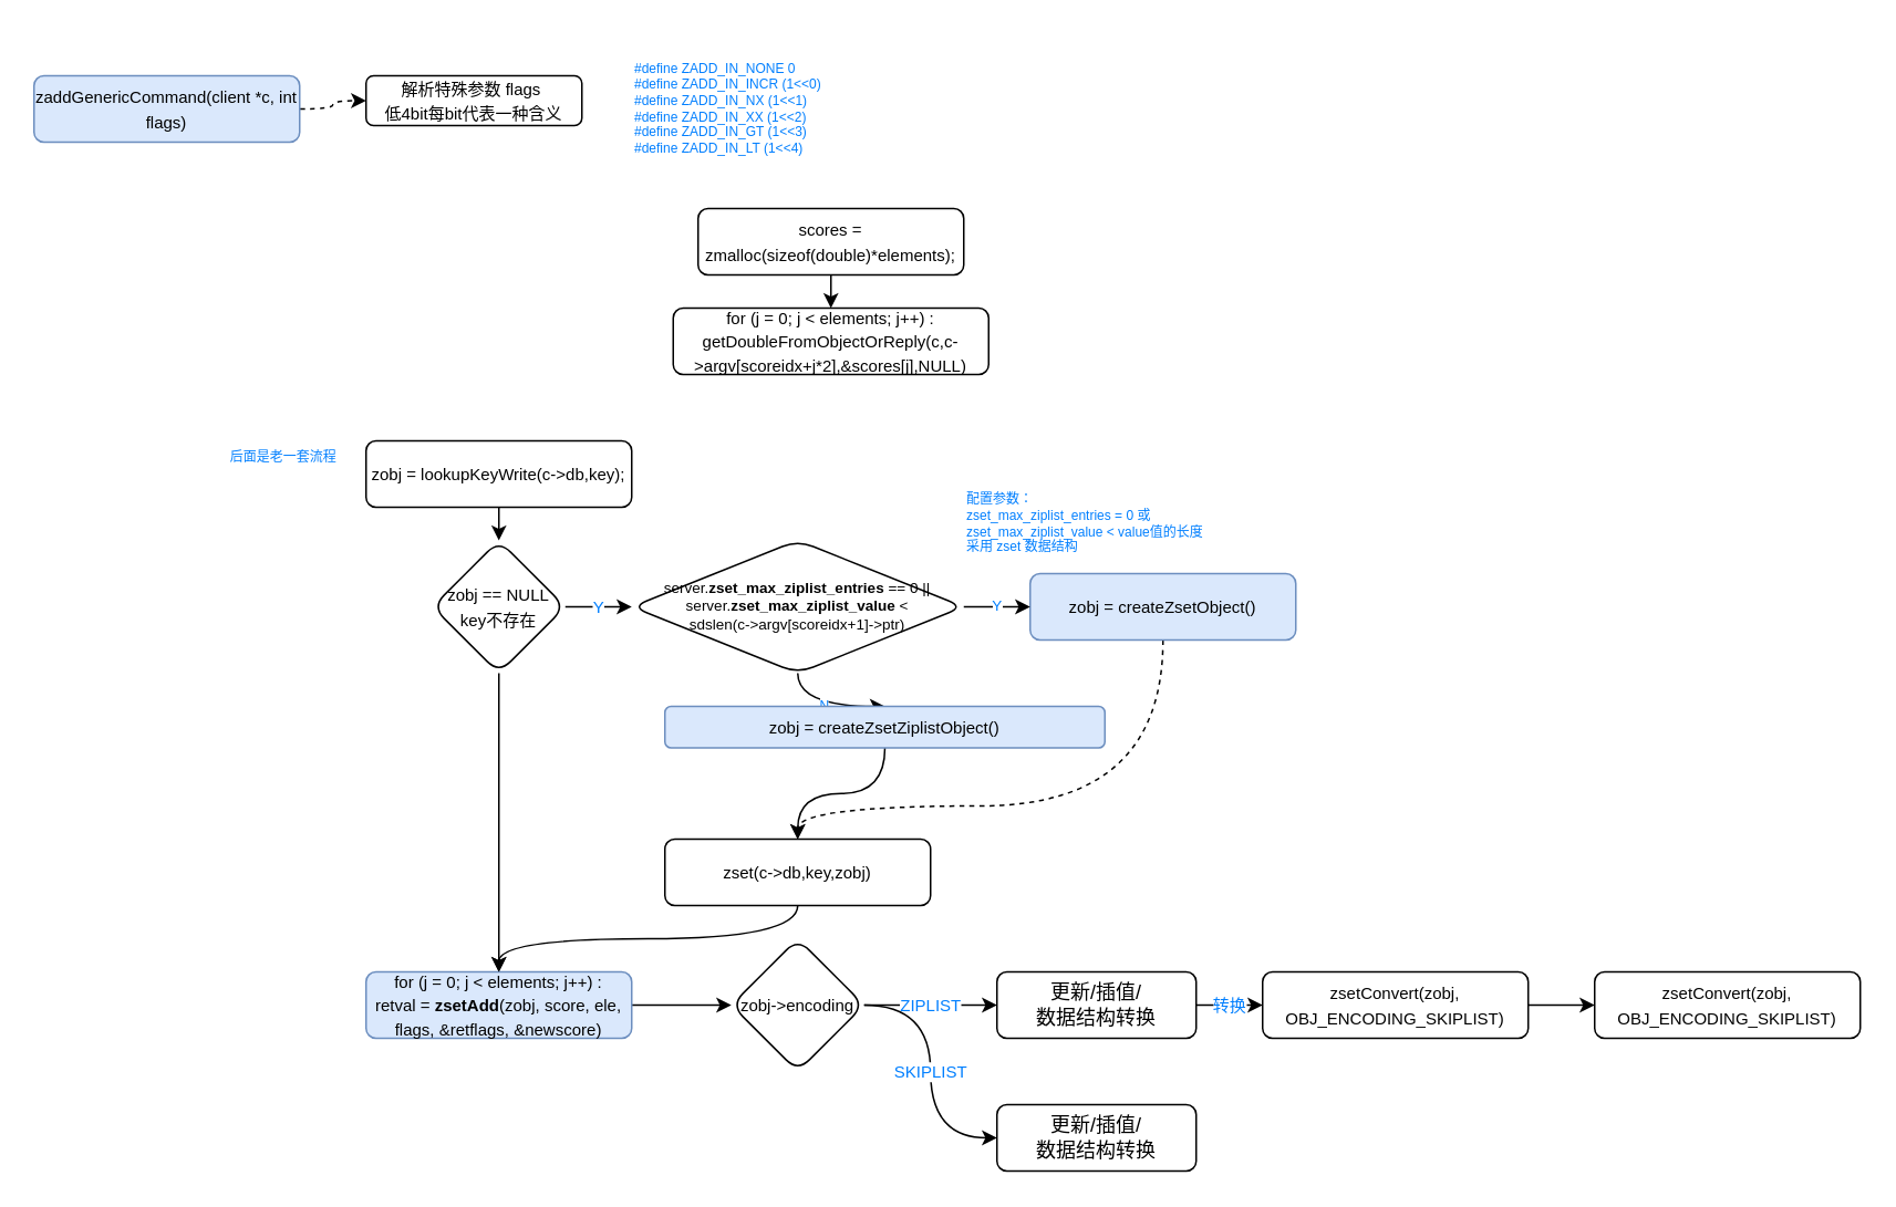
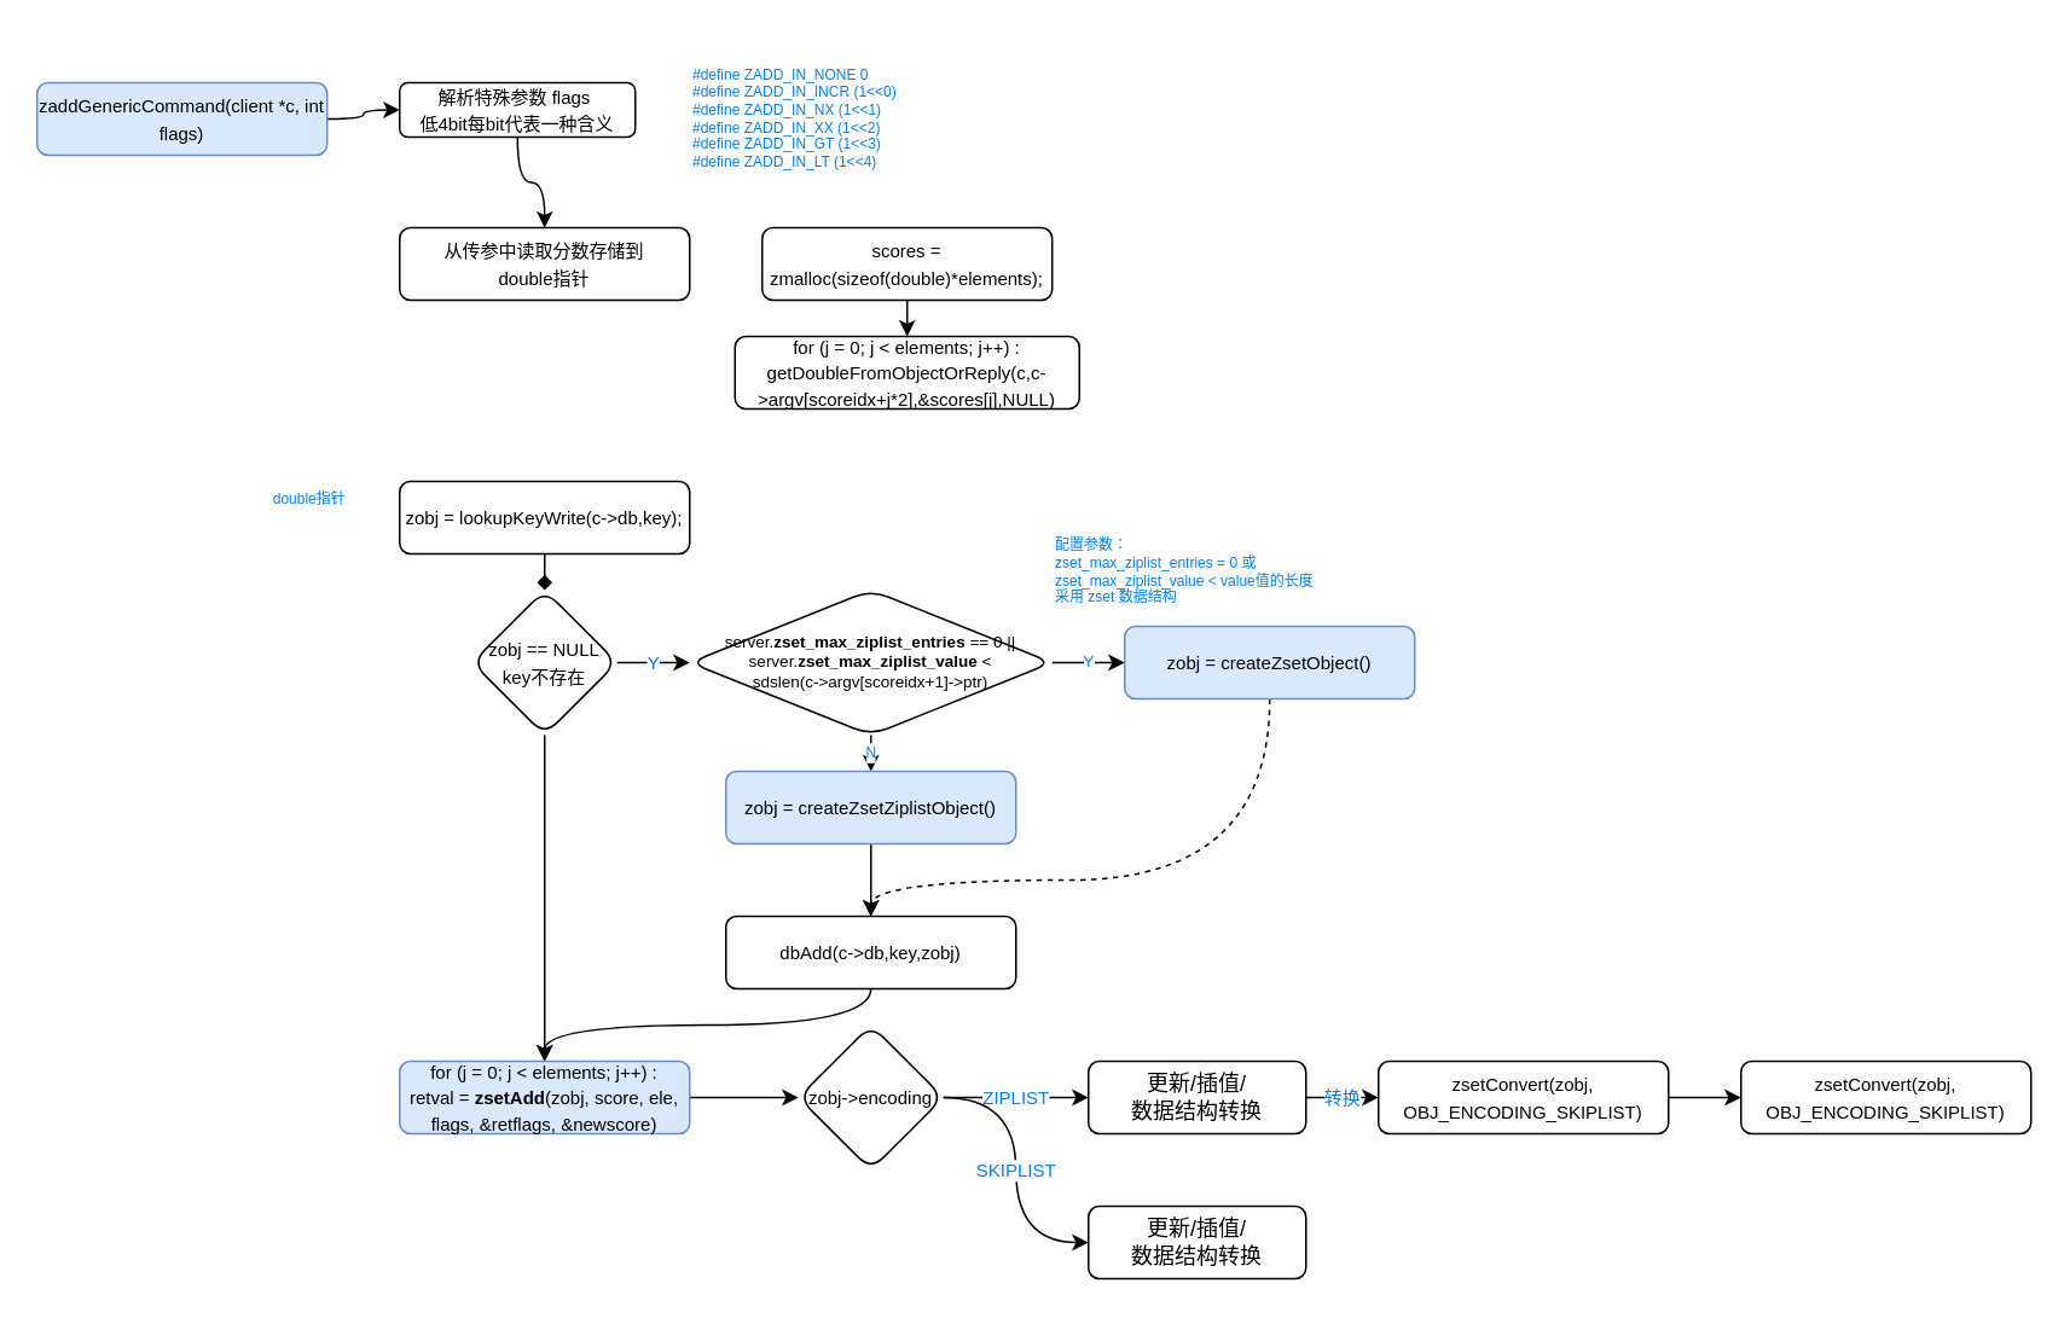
- <mxCell id="2" style="edgeStyle=orthogonalEdgeStyle;rounded=0;orthogonalLoop=1;jettySize=auto;html=1;exitX=1;exitY=0.5;exitDx=0;exitDy=0;curved=1;dashed=1;" parent="1" source="3" target="5" edge="1"><mxGeometry relative="1" as="geometry" /></mxCell>
+ <mxCell id="2" style="edgeStyle=orthogonalEdgeStyle;rounded=0;orthogonalLoop=1;jettySize=auto;html=1;exitX=1;exitY=0.5;exitDx=0;exitDy=0;curved=1;" parent="1" source="3" target="5" edge="1"><mxGeometry relative="1" as="geometry" /></mxCell>
+ <mxCell id="4" value="" style="edgeStyle=orthogonalEdgeStyle;rounded=0;orthogonalLoop=1;jettySize=auto;html=1;fontSize=8;fontColor=#007FFF;curved=1;" parent="1" source="5" target="7" edge="1"><mxGeometry relative="1" as="geometry" /></mxCell>
+ <mxCell id="7" value="&lt;span style=&quot;font-size: 10px&quot;&gt;从传参中读取分数存储到&lt;br&gt;double指针&lt;br&gt;&lt;/span&gt;" style="rounded=1;whiteSpace=wrap;html=1;" parent="1" vertex="1"><mxGeometry x="220" y="125" width="160" height="40" as="geometry" /></mxCell>
- <mxCell id="13" value="后面是老一套流程" style="text;html=1;align=center;verticalAlign=middle;resizable=0;points=[];autosize=1;strokeColor=none;fillColor=none;fontSize=8;fontColor=#007FFF;" parent="1" vertex="1"><mxGeometry x="130" y="265" width="80" height="20" as="geometry" /></mxCell>
+ <mxCell id="13" value="double指针" style="text;html=1;align=center;verticalAlign=middle;resizable=0;points=[];autosize=1;strokeColor=none;fillColor=none;fontSize=8;fontColor=#007FFF;" parent="1" vertex="1"><mxGeometry x="130" y="265" width="80" height="20" as="geometry" /></mxCell>
- <mxCell id="11" value="" style="edgeStyle=orthogonalEdgeStyle;curved=1;rounded=0;orthogonalLoop=1;jettySize=auto;html=1;fontSize=8;fontColor=#007FFF;" parent="1" source="12" target="16" edge="1"><mxGeometry relative="1" as="geometry" /></mxCell>
+ <mxCell id="11" value="" style="edgeStyle=orthogonalEdgeStyle;curved=1;rounded=0;orthogonalLoop=1;jettySize=auto;html=1;fontSize=8;fontColor=#007FFF;endArrow=diamond;" parent="1" source="12" target="16" edge="1"><mxGeometry relative="1" as="geometry" /></mxCell>
- <mxCell id="23" value="&lt;span style=&quot;font-size: 10px&quot;&gt;zobj = createZsetZiplistObject()&lt;/span&gt;" style="rounded=1;whiteSpace=wrap;html=1;fillColor=#dae8fc;strokeColor=#6c8ebf;" parent="1" vertex="1"><mxGeometry x="400" y="425" width="265" height="25" as="geometry" /></mxCell>
+ <mxCell id="23" value="&lt;span style=&quot;font-size: 10px&quot;&gt;zobj = createZsetZiplistObject()&lt;/span&gt;" style="rounded=1;whiteSpace=wrap;html=1;fillColor=#dae8fc;strokeColor=#6c8ebf;" parent="1" vertex="1"><mxGeometry x="400" y="425" width="160" height="40" as="geometry" /></mxCell>
- <mxCell id="27" value="&lt;span style=&quot;font-size: 10px&quot;&gt;zset(c-&amp;gt;db,key,zobj)&lt;/span&gt;" style="rounded=1;whiteSpace=wrap;html=1;" parent="1" vertex="1"><mxGeometry x="400" y="505" width="160" height="40" as="geometry" /></mxCell>
+ <mxCell id="27" value="&lt;span style=&quot;font-size: 10px&quot;&gt;dbAdd(c-&amp;gt;db,key,zobj)&lt;/span&gt;" style="rounded=1;whiteSpace=wrap;html=1;" parent="1" vertex="1"><mxGeometry x="400" y="505" width="160" height="40" as="geometry" /></mxCell>
